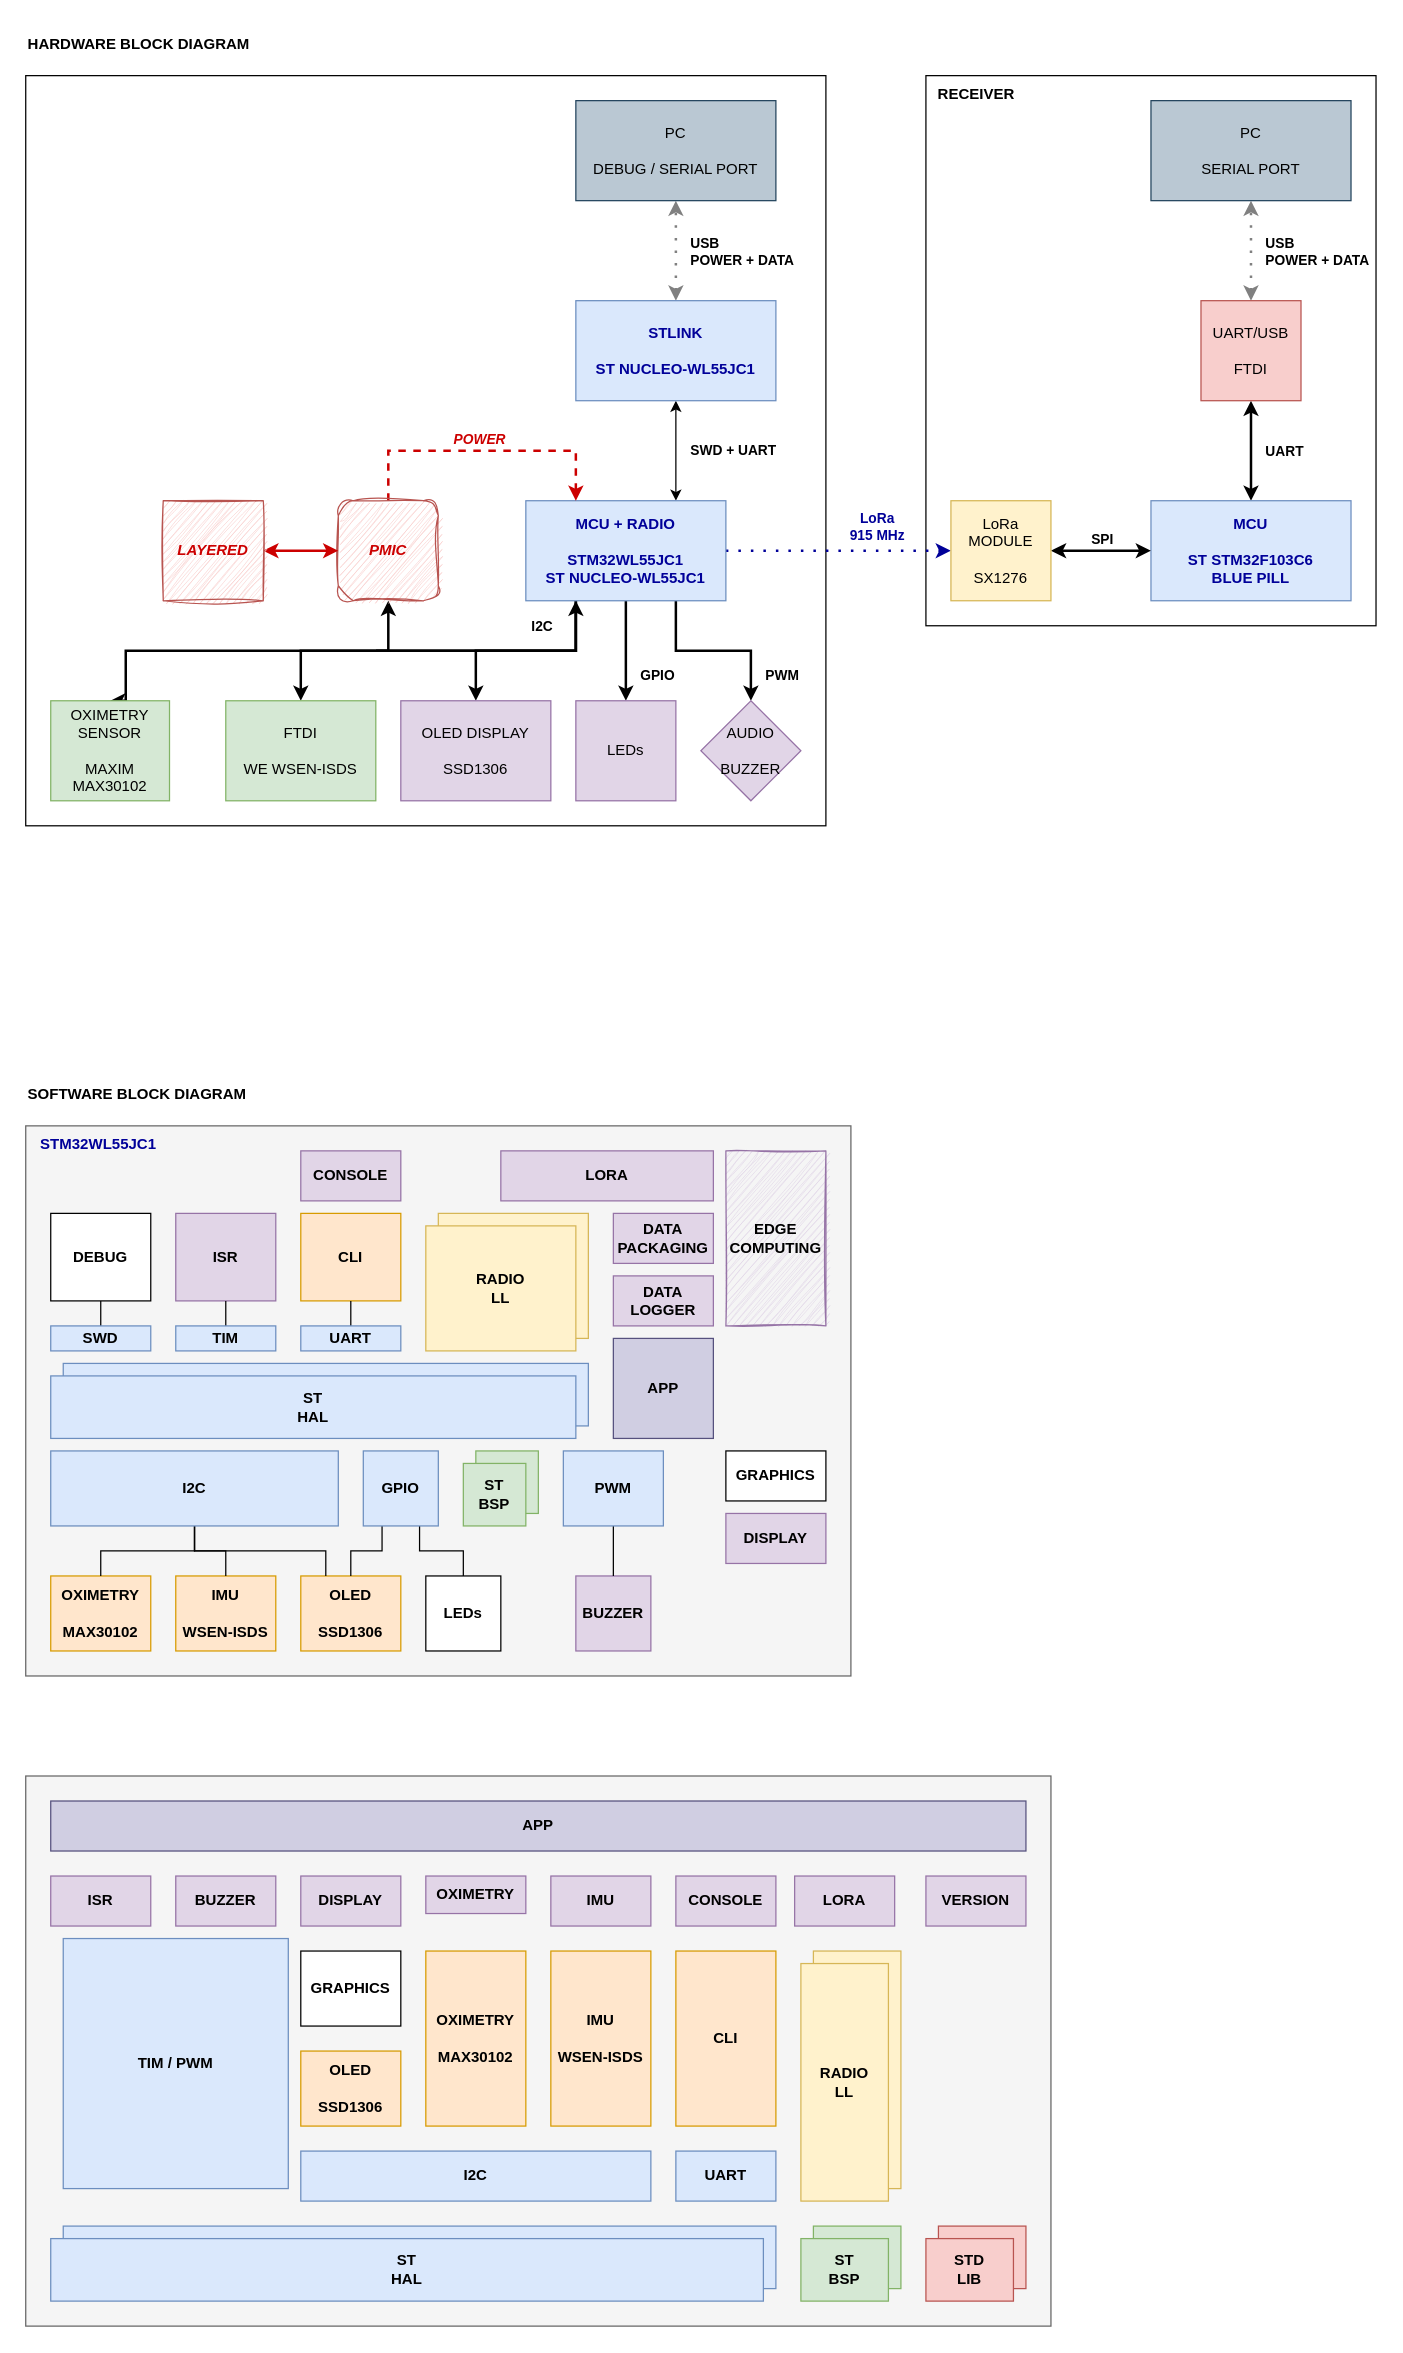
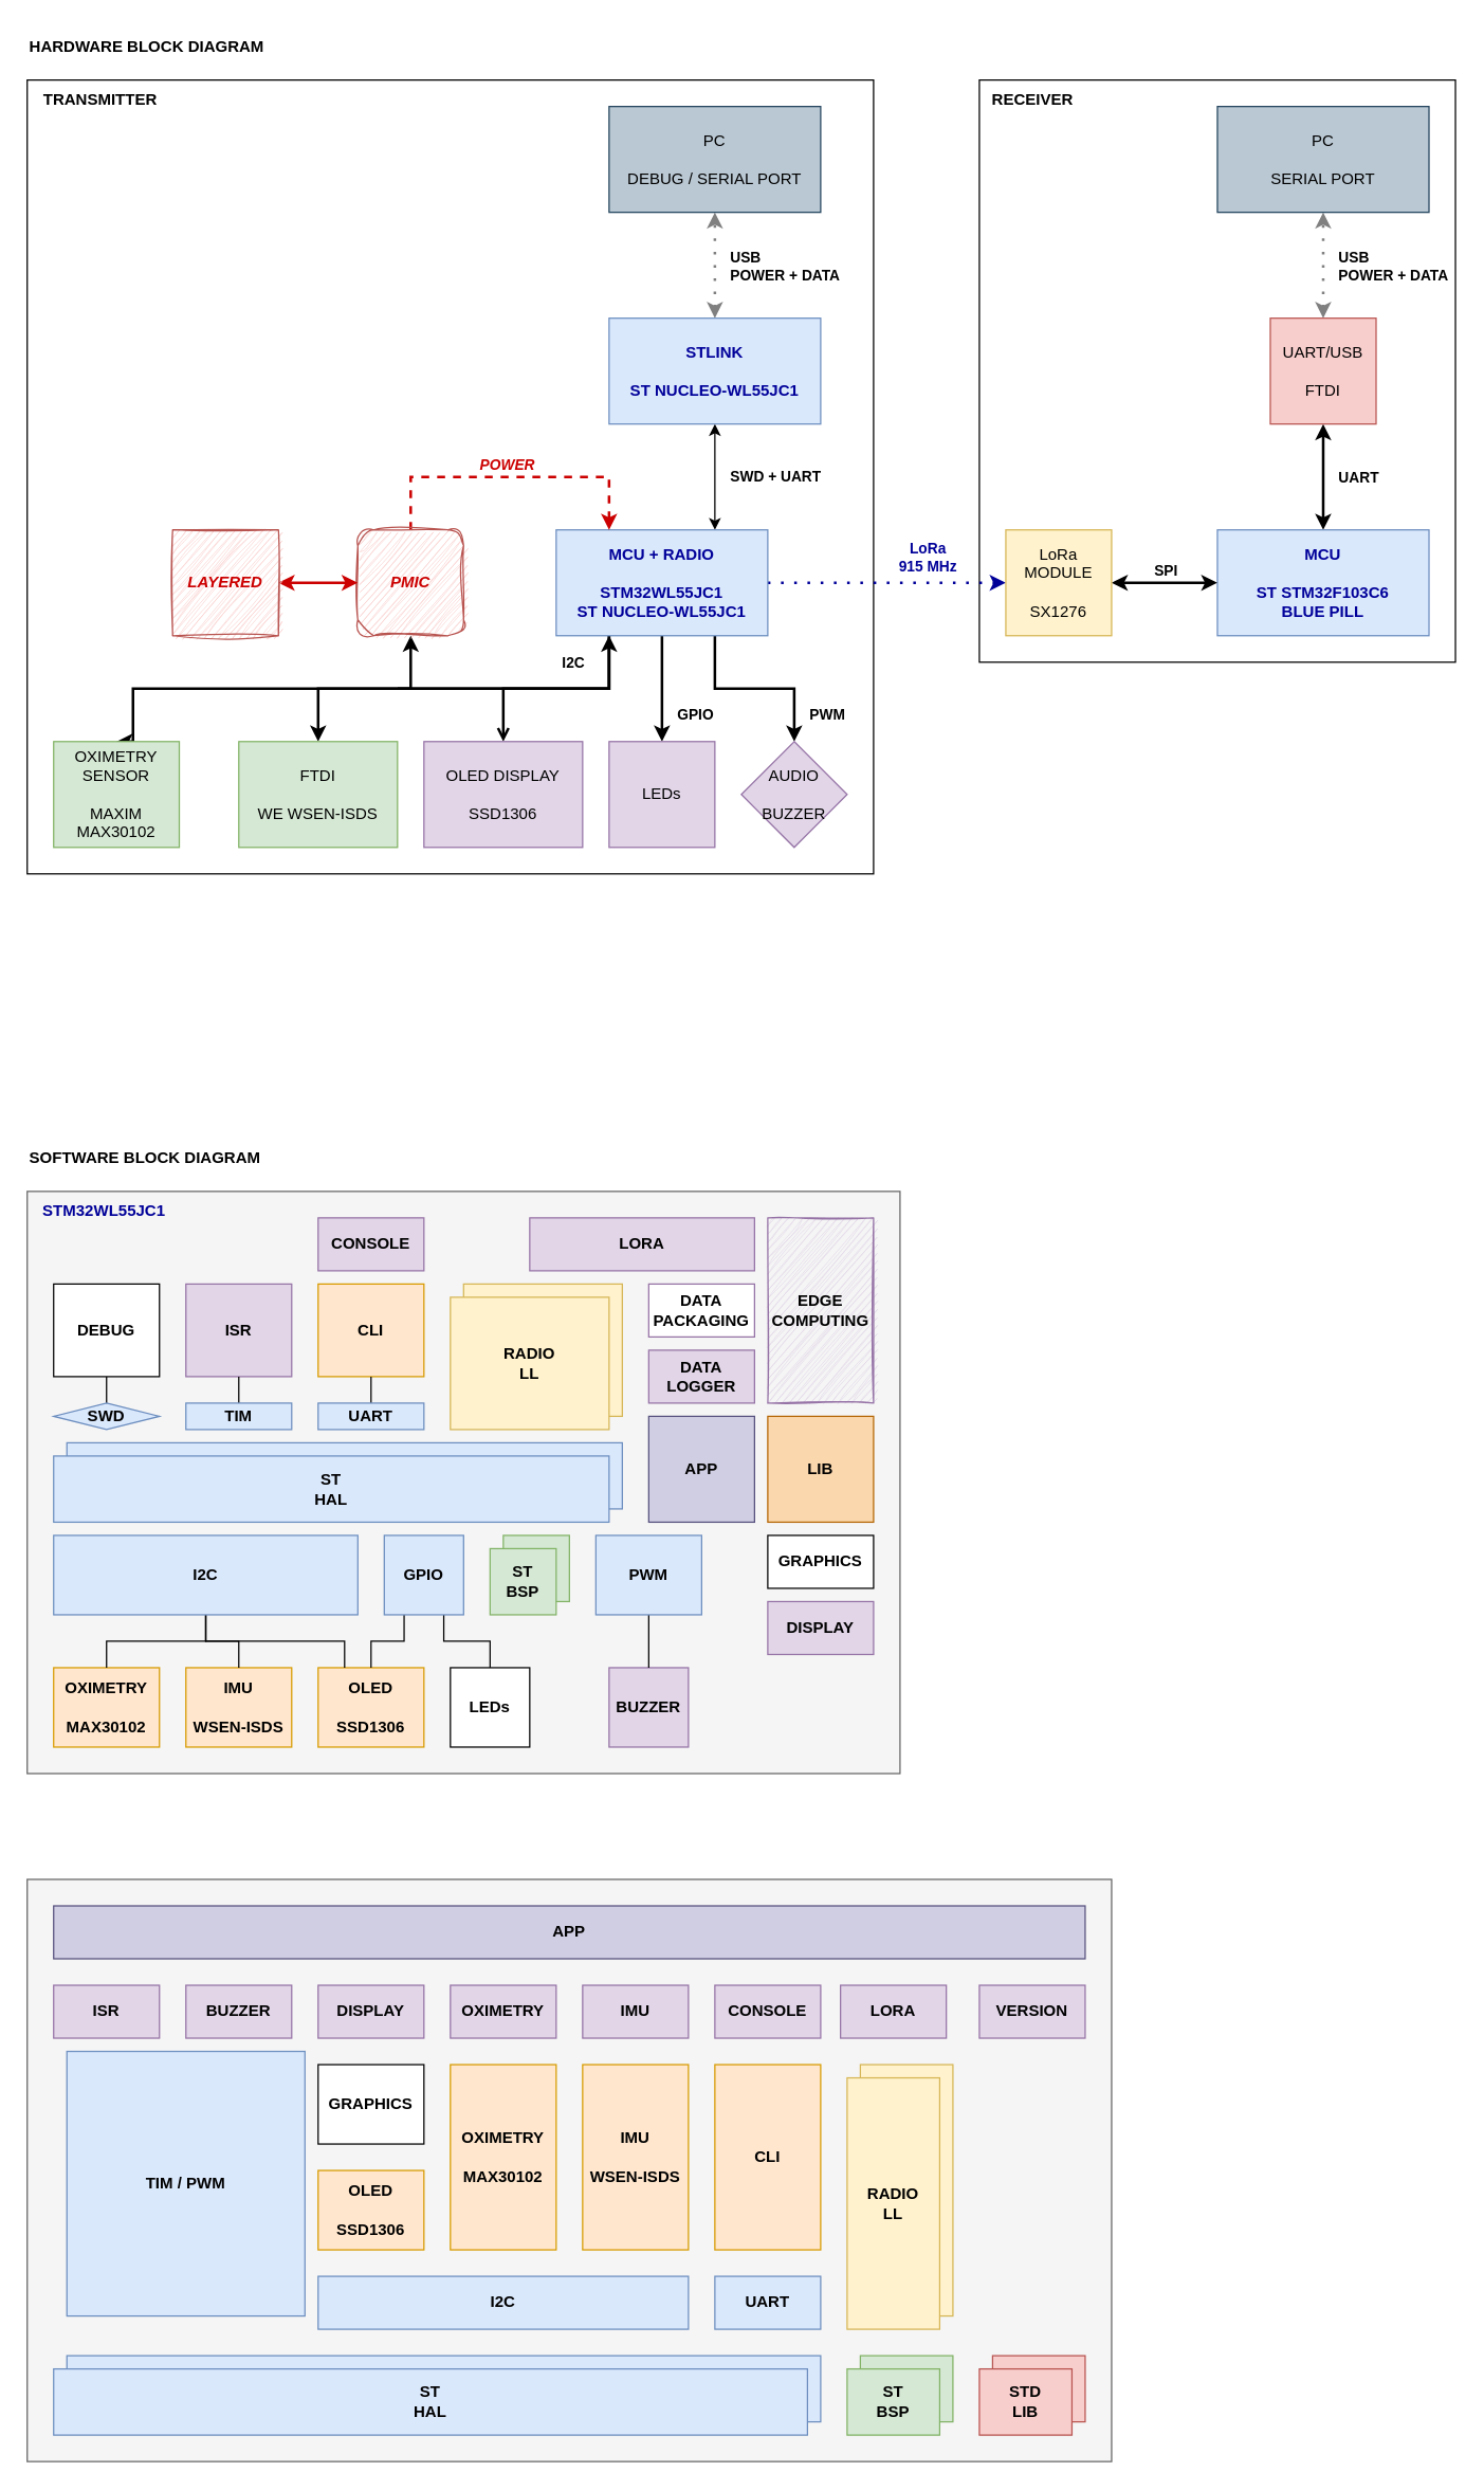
+ <mxCell id="34" value="&lt;b&gt;TRANSMITTER&lt;/b&gt;" style="text;html=1;align=center;verticalAlign=middle;resizable=0;points=[];autosize=1;strokeColor=none;fillColor=none;" parent="1" vertex="1"><mxGeometry x="20" y="60" width="110" height="30" as="geometry" /></mxCell>
- <mxCell id="9" style="edgeStyle=orthogonalEdgeStyle;rounded=0;orthogonalLoop=1;jettySize=auto;html=1;exitX=0.25;exitY=1;exitDx=0;exitDy=0;entryX=0.5;entryY=0;entryDx=0;entryDy=0;strokeWidth=2;" parent="1" source="16" target="19" edge="1"><mxGeometry relative="1" as="geometry"><Array as="points"><mxPoint x="460" y="520" /><mxPoint x="380" y="520" /></Array></mxGeometry></mxCell>
+ <mxCell id="9" style="edgeStyle=orthogonalEdgeStyle;rounded=0;orthogonalLoop=1;jettySize=auto;html=1;exitX=0.25;exitY=1;exitDx=0;exitDy=0;entryX=0.5;entryY=0;entryDx=0;entryDy=0;strokeWidth=2;endArrow=open;" parent="1" source="16" target="19" edge="1"><mxGeometry relative="1" as="geometry"><Array as="points"><mxPoint x="460" y="520" /><mxPoint x="380" y="520" /></Array></mxGeometry></mxCell>
- <mxCell id="78" value="&lt;b&gt;DATA PACKAGING&lt;/b&gt;" style="rounded=0;whiteSpace=wrap;html=1;fillColor=#e1d5e7;strokeColor=#9673a6;" parent="1" vertex="1"><mxGeometry x="490" y="970" width="80" height="40" as="geometry" /></mxCell>
+ <mxCell id="78" value="&lt;b&gt;DATA PACKAGING&lt;/b&gt;" style="rounded=0;whiteSpace=wrap;html=1;fillColor=#ffffff;strokeColor=#9673a6;" parent="1" vertex="1"><mxGeometry x="490" y="970" width="80" height="40" as="geometry" /></mxCell>
- <mxCell id="75" value="&lt;b&gt;SWD&lt;br&gt;&lt;/b&gt;" style="rounded=0;whiteSpace=wrap;html=1;fillColor=#dae8fc;strokeColor=#6c8ebf;" parent="1" vertex="1"><mxGeometry x="40" y="1060" width="80" height="20" as="geometry" /></mxCell>
+ <mxCell id="75" value="&lt;b&gt;SWD&lt;br&gt;&lt;/b&gt;" style="rhombus;whiteSpace=wrap;html=1;fillColor=#dae8fc;strokeColor=#6c8ebf;" parent="1" vertex="1"><mxGeometry x="40" y="1060" width="80" height="20" as="geometry" /></mxCell>
+ <mxCell id="82" value="&lt;b&gt;LIB&lt;br&gt;&lt;/b&gt;" style="rounded=0;whiteSpace=wrap;html=1;fillColor=#fad7ac;strokeColor=#b46504;" parent="1" vertex="1"><mxGeometry x="580" y="1070" width="80" height="80" as="geometry" /></mxCell>
- <mxCell id="88" value="&lt;b&gt;OXIMETRY&lt;br&gt;&lt;/b&gt;" style="rounded=0;whiteSpace=wrap;html=1;fillColor=#e1d5e7;strokeColor=#9673a6;" vertex="1" parent="1"><mxGeometry x="340" y="1500" width="80" height="30" as="geometry" /></mxCell>
+ <mxCell id="88" value="&lt;b&gt;OXIMETRY&lt;br&gt;&lt;/b&gt;" style="rounded=0;whiteSpace=wrap;html=1;fillColor=#e1d5e7;strokeColor=#9673a6;" vertex="1" parent="1"><mxGeometry x="340" y="1500" width="80" height="40" as="geometry" /></mxCell>
